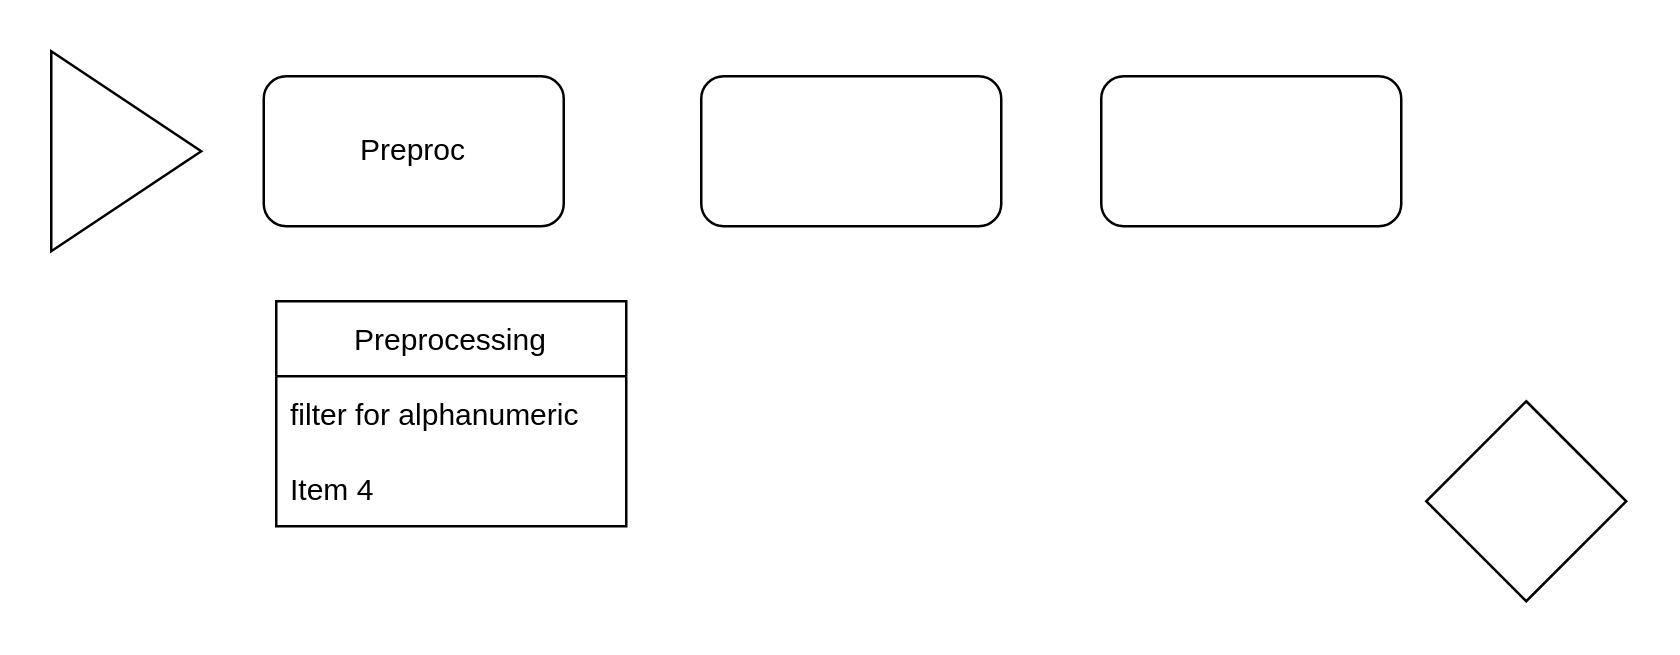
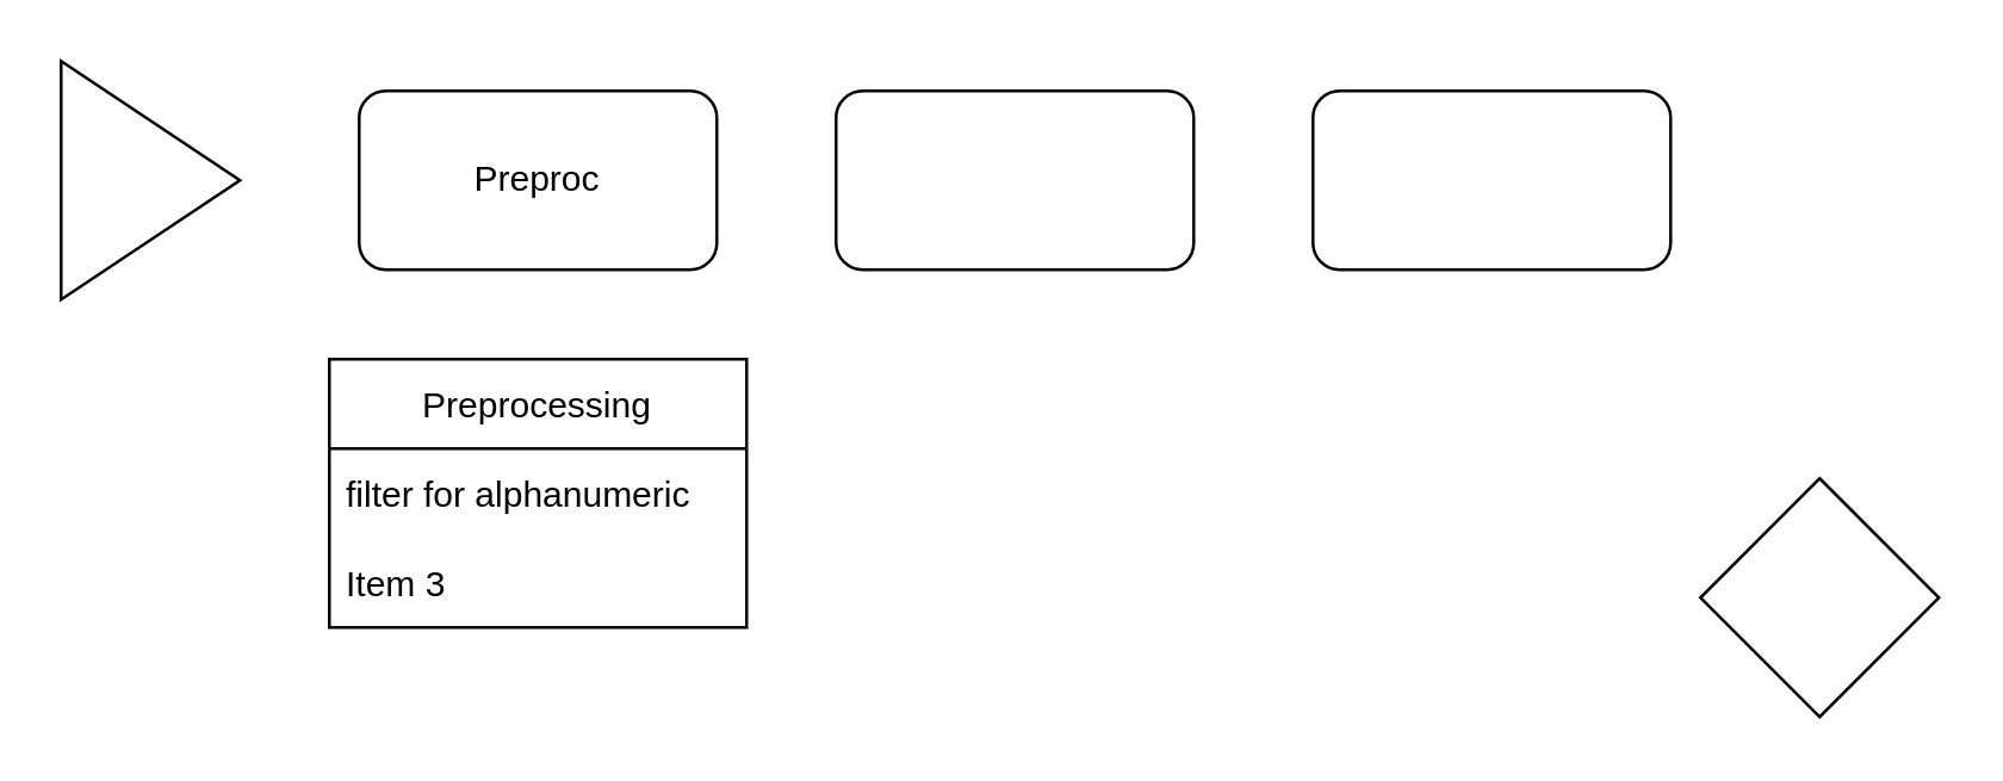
- <mxCell id="2" value="Preproc" style="rounded=1;whiteSpace=wrap;html=1;" vertex="1" parent="1"><mxGeometry x="105" y="30" width="120" height="60" as="geometry" /></mxCell>
+ <mxCell id="2" value="Preproc" style="rounded=1;whiteSpace=wrap;html=1;" vertex="1" parent="1"><mxGeometry x="120" y="30" width="120" height="60" as="geometry" /></mxCell>
- <mxCell id="9" value="Item 4" style="text;strokeColor=none;fillColor=none;align=left;verticalAlign=middle;spacingLeft=4;spacingRight=4;overflow=hidden;points=[[0,0.5],[1,0.5]];portConstraint=eastwest;rotatable=0;" vertex="1" parent="7"><mxGeometry y="60" width="140" height="30" as="geometry" /></mxCell>
+ <mxCell id="9" value="Item 3" style="text;strokeColor=none;fillColor=none;align=left;verticalAlign=middle;spacingLeft=4;spacingRight=4;overflow=hidden;points=[[0,0.5],[1,0.5]];portConstraint=eastwest;rotatable=0;" vertex="1" parent="7"><mxGeometry y="60" width="140" height="30" as="geometry" /></mxCell>
